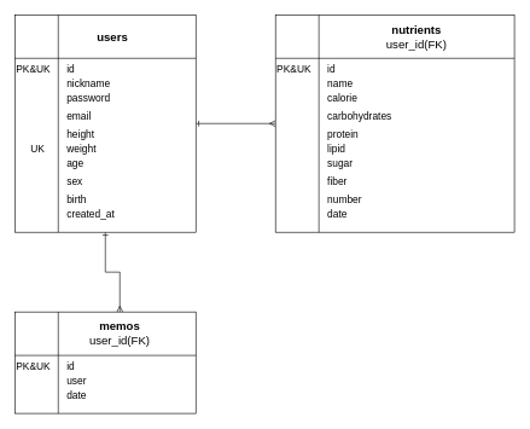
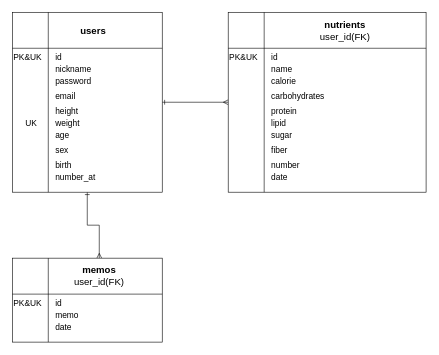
- <mxCell id="15" value="created_at" style="text;html=1;align=left;verticalAlign=middle;resizable=0;points=[];autosize=1;strokeColor=none;fillColor=none;fontSize=14;" parent="1" vertex="1"><mxGeometry x="90" y="280" width="90" height="30" as="geometry" /></mxCell>
+ <mxCell id="15" value="number_at" style="text;html=1;align=left;verticalAlign=middle;resizable=0;points=[];autosize=1;strokeColor=none;fillColor=none;fontSize=14;" parent="1" vertex="1"><mxGeometry x="90" y="280" width="90" height="30" as="geometry" /></mxCell>
- <mxCell id="37" value="user" style="text;html=1;align=left;verticalAlign=middle;resizable=0;points=[];autosize=1;strokeColor=none;fillColor=none;fontSize=14;" parent="1" vertex="1"><mxGeometry x="90" y="510" width="60" height="30" as="geometry" /></mxCell>
+ <mxCell id="37" value="memo" style="text;html=1;align=left;verticalAlign=middle;resizable=0;points=[];autosize=1;strokeColor=none;fillColor=none;fontSize=14;" parent="1" vertex="1"><mxGeometry x="90" y="510" width="60" height="30" as="geometry" /></mxCell>
